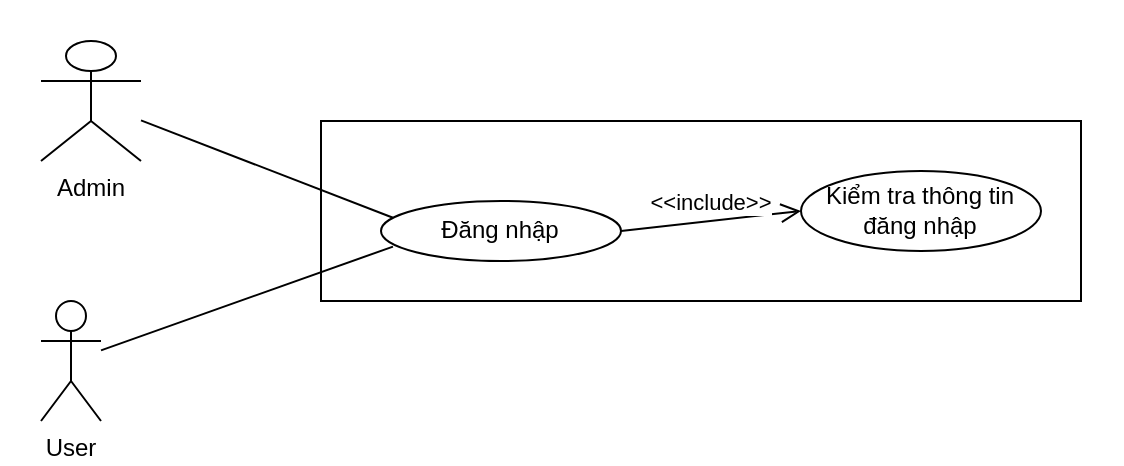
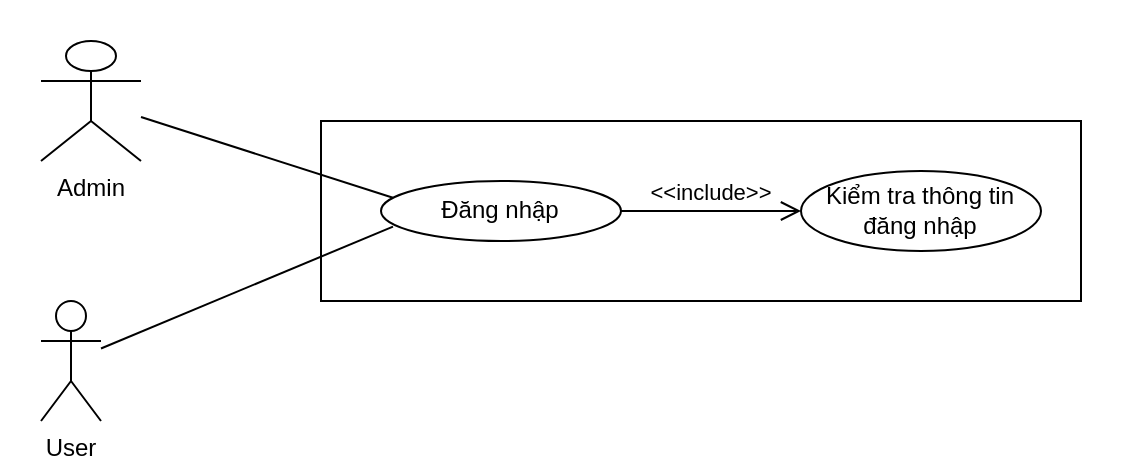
- <mxCell id="5" value="Đăng nhập" style="ellipse;whiteSpace=wrap;html=1;" vertex="1" parent="1"><mxGeometry x="190" y="100" width="120" height="30" as="geometry" /></mxCell>
+ <mxCell id="5" value="Đăng nhập" style="ellipse;whiteSpace=wrap;html=1;" vertex="1" parent="1"><mxGeometry x="190" y="90" width="120" height="30" as="geometry" /></mxCell>
